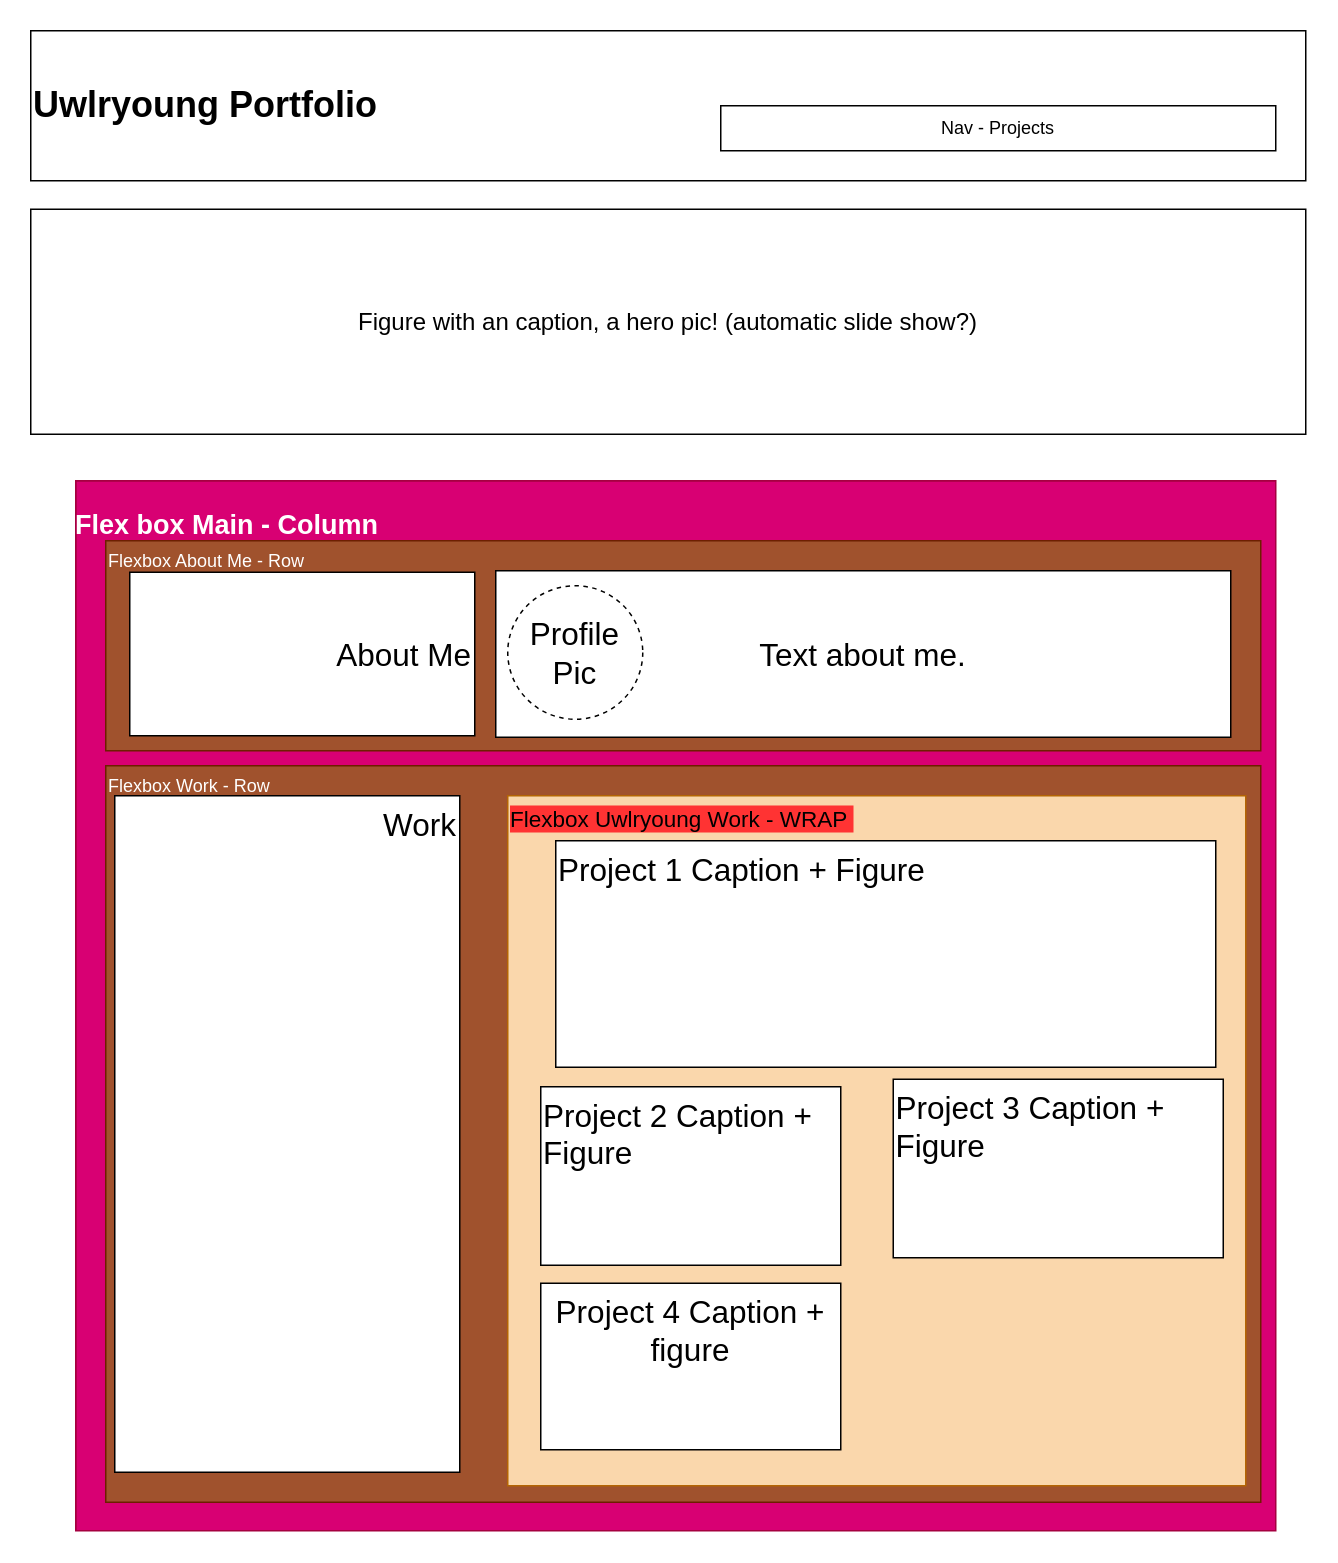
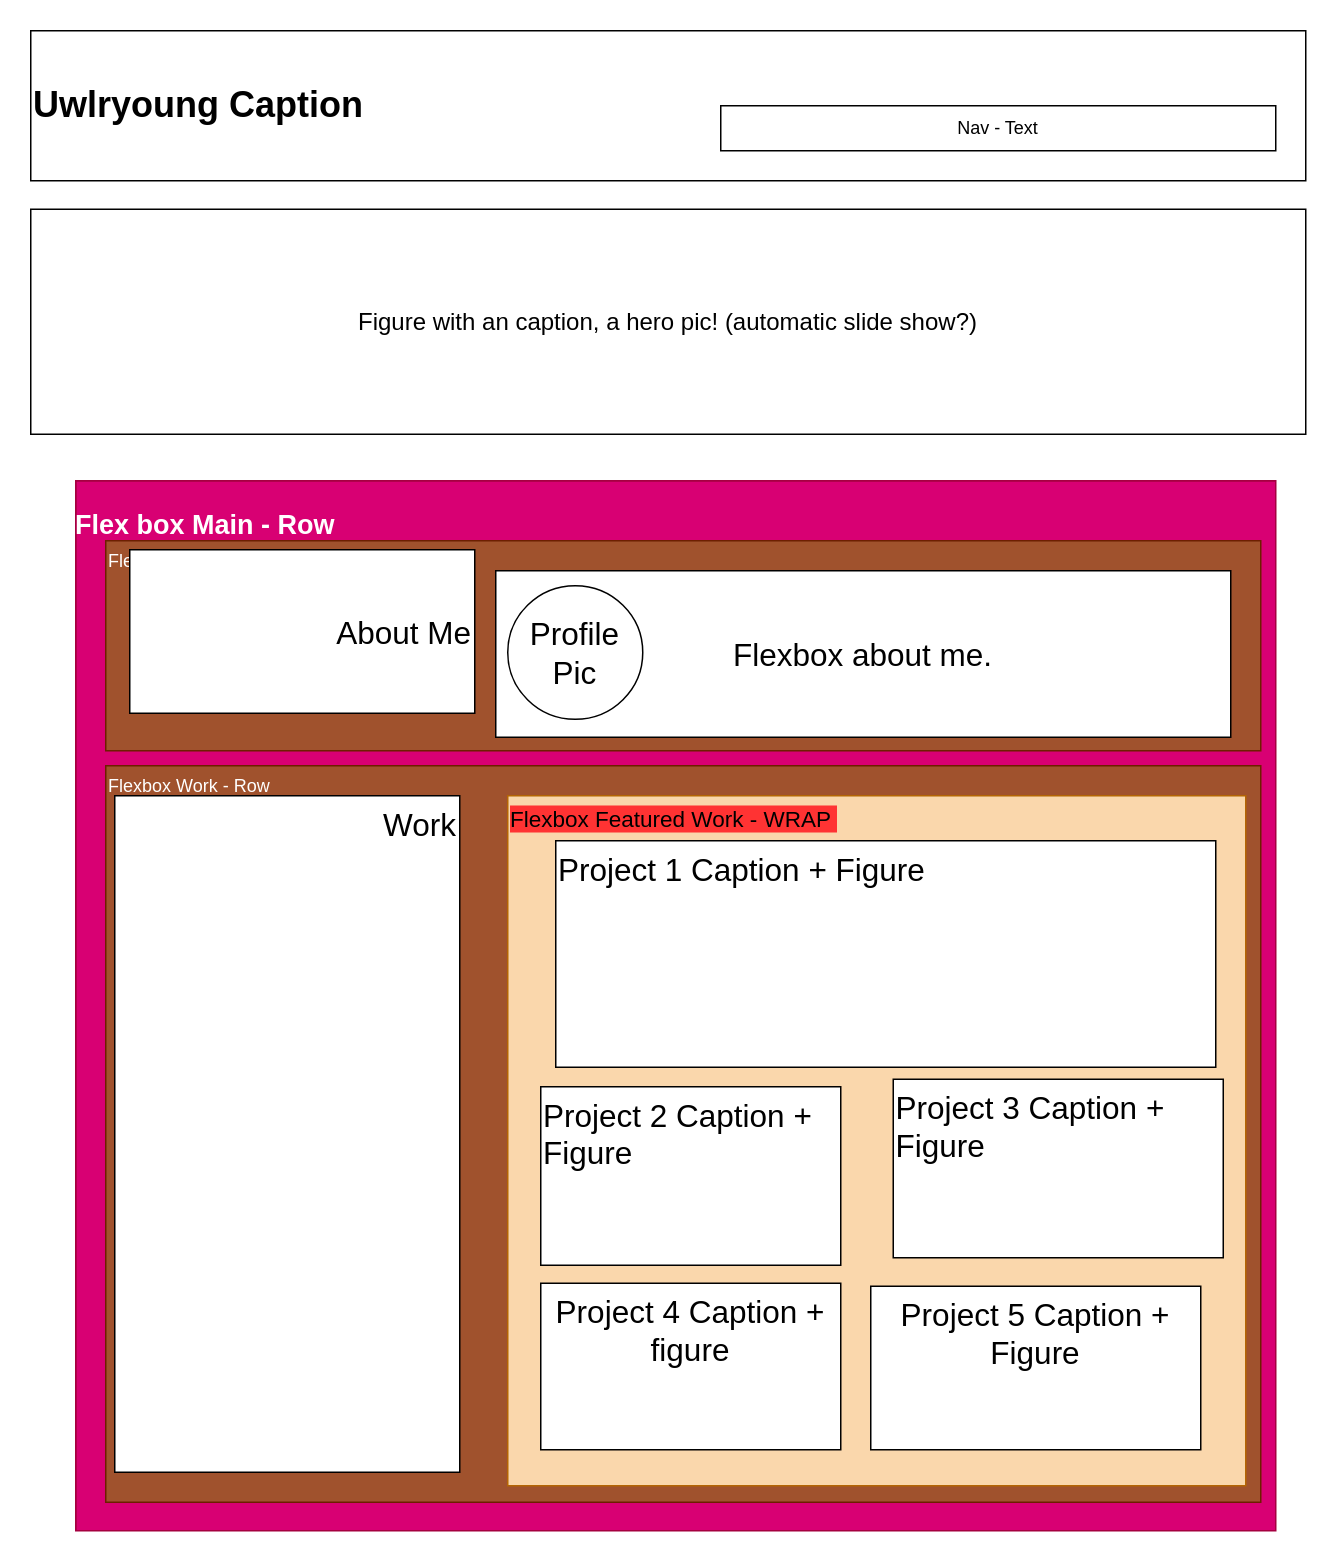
- <mxCell id="5" value="&lt;h1&gt;Uwlryoung Portfolio&lt;/h1&gt;" style="rounded=0;whiteSpace=wrap;html=1;align=left;" parent="1" vertex="1"><mxGeometry width="850" height="100" as="geometry" x="20" y="20" /></mxCell>
+ <mxCell id="5" value="&lt;h1&gt;Uwlryoung Caption&lt;/h1&gt;" style="rounded=0;whiteSpace=wrap;html=1;align=left;" parent="1" vertex="1"><mxGeometry width="850" height="100" as="geometry" x="20" y="20" /></mxCell>
- <mxCell id="6" value="Nav - Projects" style="rounded=0;whiteSpace=wrap;html=1;" parent="1" vertex="1"><mxGeometry x="480" y="70" width="370" height="30" as="geometry" /></mxCell>
+ <mxCell id="6" value="Nav - Text" style="rounded=0;whiteSpace=wrap;html=1;" parent="1" vertex="1"><mxGeometry x="480" y="70" width="370" height="30" as="geometry" /></mxCell>
- <mxCell id="2" value="&lt;h2&gt;Flex box Main - Column&lt;/h2&gt;" style="shape=internalStorage;whiteSpace=wrap;html=1;backgroundOutline=1;dx=0;dy=0;align=left;verticalAlign=top;fillColor=#d80073;fontColor=#ffffff;strokeColor=#A50040;spacing=0;" parent="1" vertex="1"><mxGeometry x="50" y="320" width="800" height="700" as="geometry" /></mxCell>
+ <mxCell id="2" value="&lt;h2&gt;Flex box Main - Row&lt;/h2&gt;" style="shape=internalStorage;whiteSpace=wrap;html=1;backgroundOutline=1;dx=0;dy=0;align=left;verticalAlign=top;fillColor=#d80073;fontColor=#ffffff;strokeColor=#A50040;spacing=0;" parent="1" vertex="1"><mxGeometry x="50" y="320" width="800" height="700" as="geometry" /></mxCell>
- <mxCell id="17" value="Profile Pic" style="ellipse;whiteSpace=wrap;html=1;fontSize=21;dashed=1;" parent="1" vertex="1"><mxGeometry x="338" y="390" width="90" height="89" as="geometry" /></mxCell>
+ <mxCell id="17" value="Profile Pic" style="ellipse;whiteSpace=wrap;html=1;fontSize=21;" parent="1" vertex="1"><mxGeometry x="338" y="390" width="90" height="89" as="geometry" /></mxCell>
- <mxCell id="14" value="&amp;nbsp;About Me" style="rounded=0;whiteSpace=wrap;html=1;fontSize=21;align=right;" parent="1" vertex="1"><mxGeometry x="86" y="381" width="230" height="109" as="geometry" /></mxCell>
+ <mxCell id="14" value="&amp;nbsp;About Me" style="rounded=0;whiteSpace=wrap;html=1;fontSize=21;align=right;" parent="1" vertex="1"><mxGeometry x="86" y="366" width="230" height="109" as="geometry" /></mxCell>
- <mxCell id="15" value="Text about me." style="rounded=0;whiteSpace=wrap;html=1;fontSize=21;" parent="1" vertex="1"><mxGeometry x="330" y="380" width="490" height="111" as="geometry" /></mxCell>
+ <mxCell id="15" value="Flexbox about me." style="rounded=0;whiteSpace=wrap;html=1;fontSize=21;" parent="1" vertex="1"><mxGeometry x="330" y="380" width="490" height="111" as="geometry" /></mxCell>
- <mxCell id="8" value="Flexbox Uwlryoung Work - WRAP&amp;nbsp;" style="rounded=0;whiteSpace=wrap;html=1;labelBackgroundColor=#FF3333;fontSize=15;fillColor=#fad7ac;strokeColor=#b46504;align=left;verticalAlign=top;" vertex="1" parent="1"><mxGeometry x="338" y="530" width="492" height="460" as="geometry" /></mxCell>
+ <mxCell id="8" value="Flexbox Featured Work - WRAP&amp;nbsp;" style="rounded=0;whiteSpace=wrap;html=1;labelBackgroundColor=#FF3333;fontSize=15;fillColor=#fad7ac;strokeColor=#b46504;align=left;verticalAlign=top;" vertex="1" parent="1"><mxGeometry x="338" y="530" width="492" height="460" as="geometry" /></mxCell>
+ <mxCell id="13" value="Project 5 Caption + Figure" style="rounded=0;whiteSpace=wrap;html=1;fontSize=21;verticalAlign=top;" parent="1" vertex="1"><mxGeometry x="580" y="857" width="220" height="109" as="geometry" /></mxCell>
